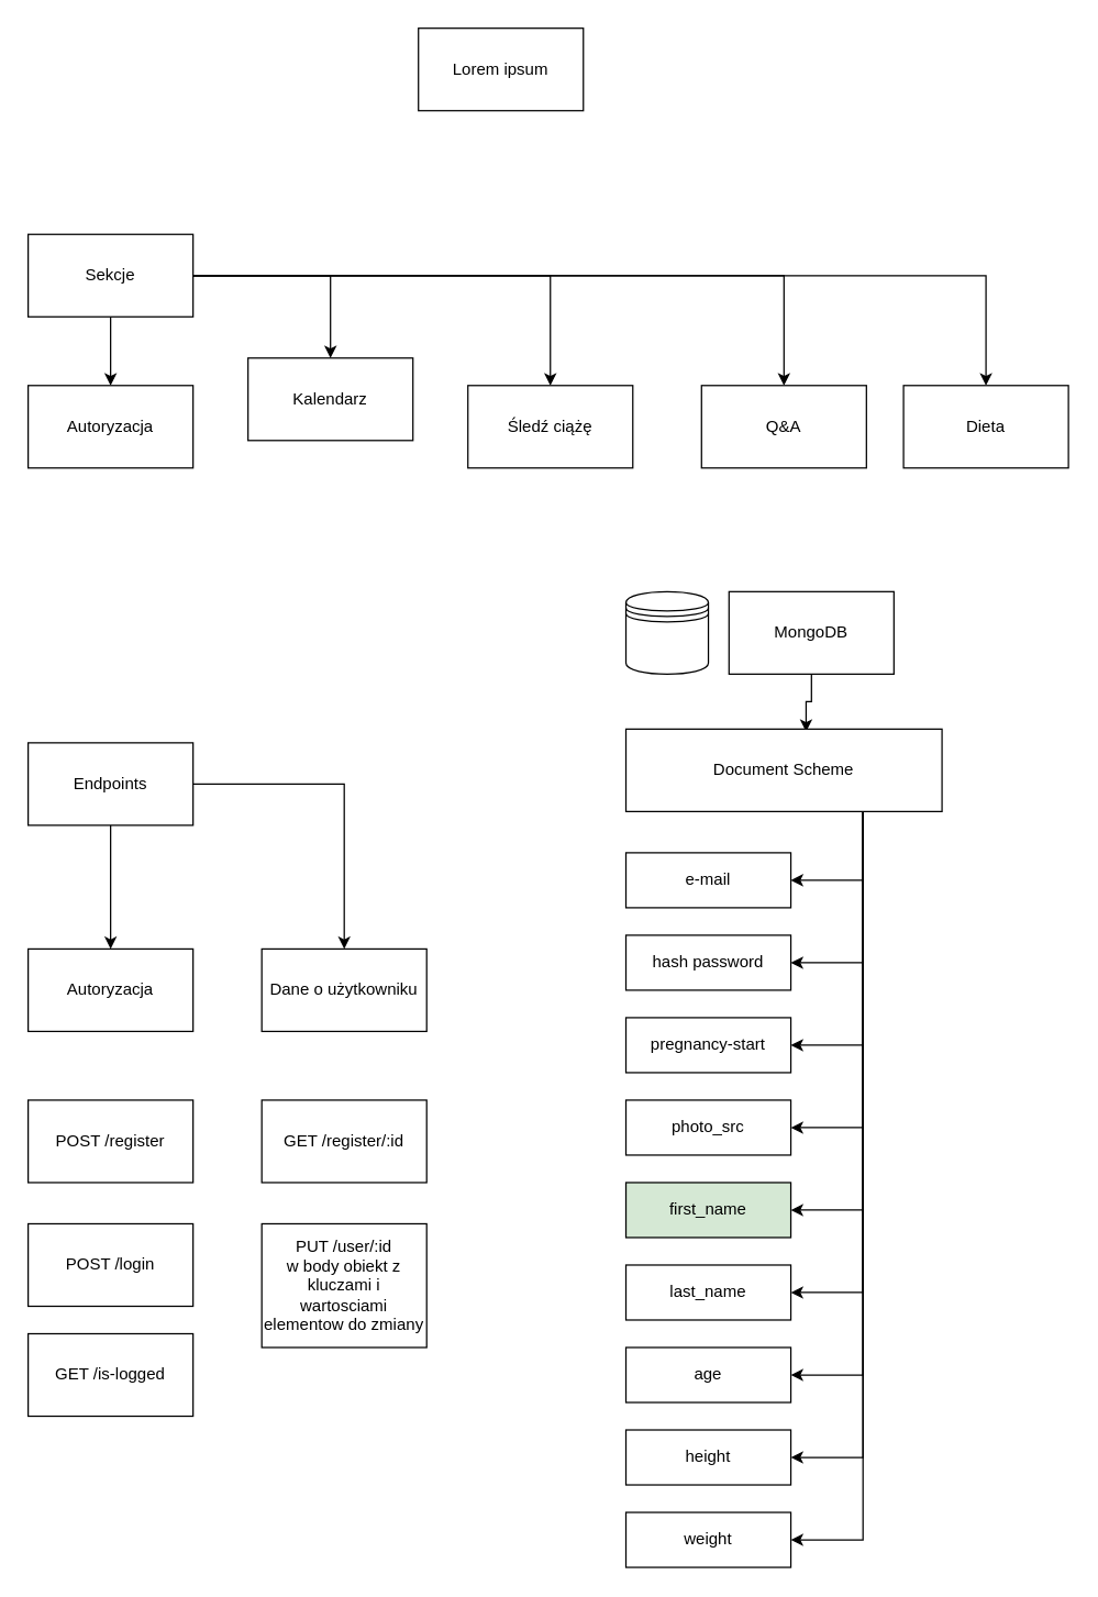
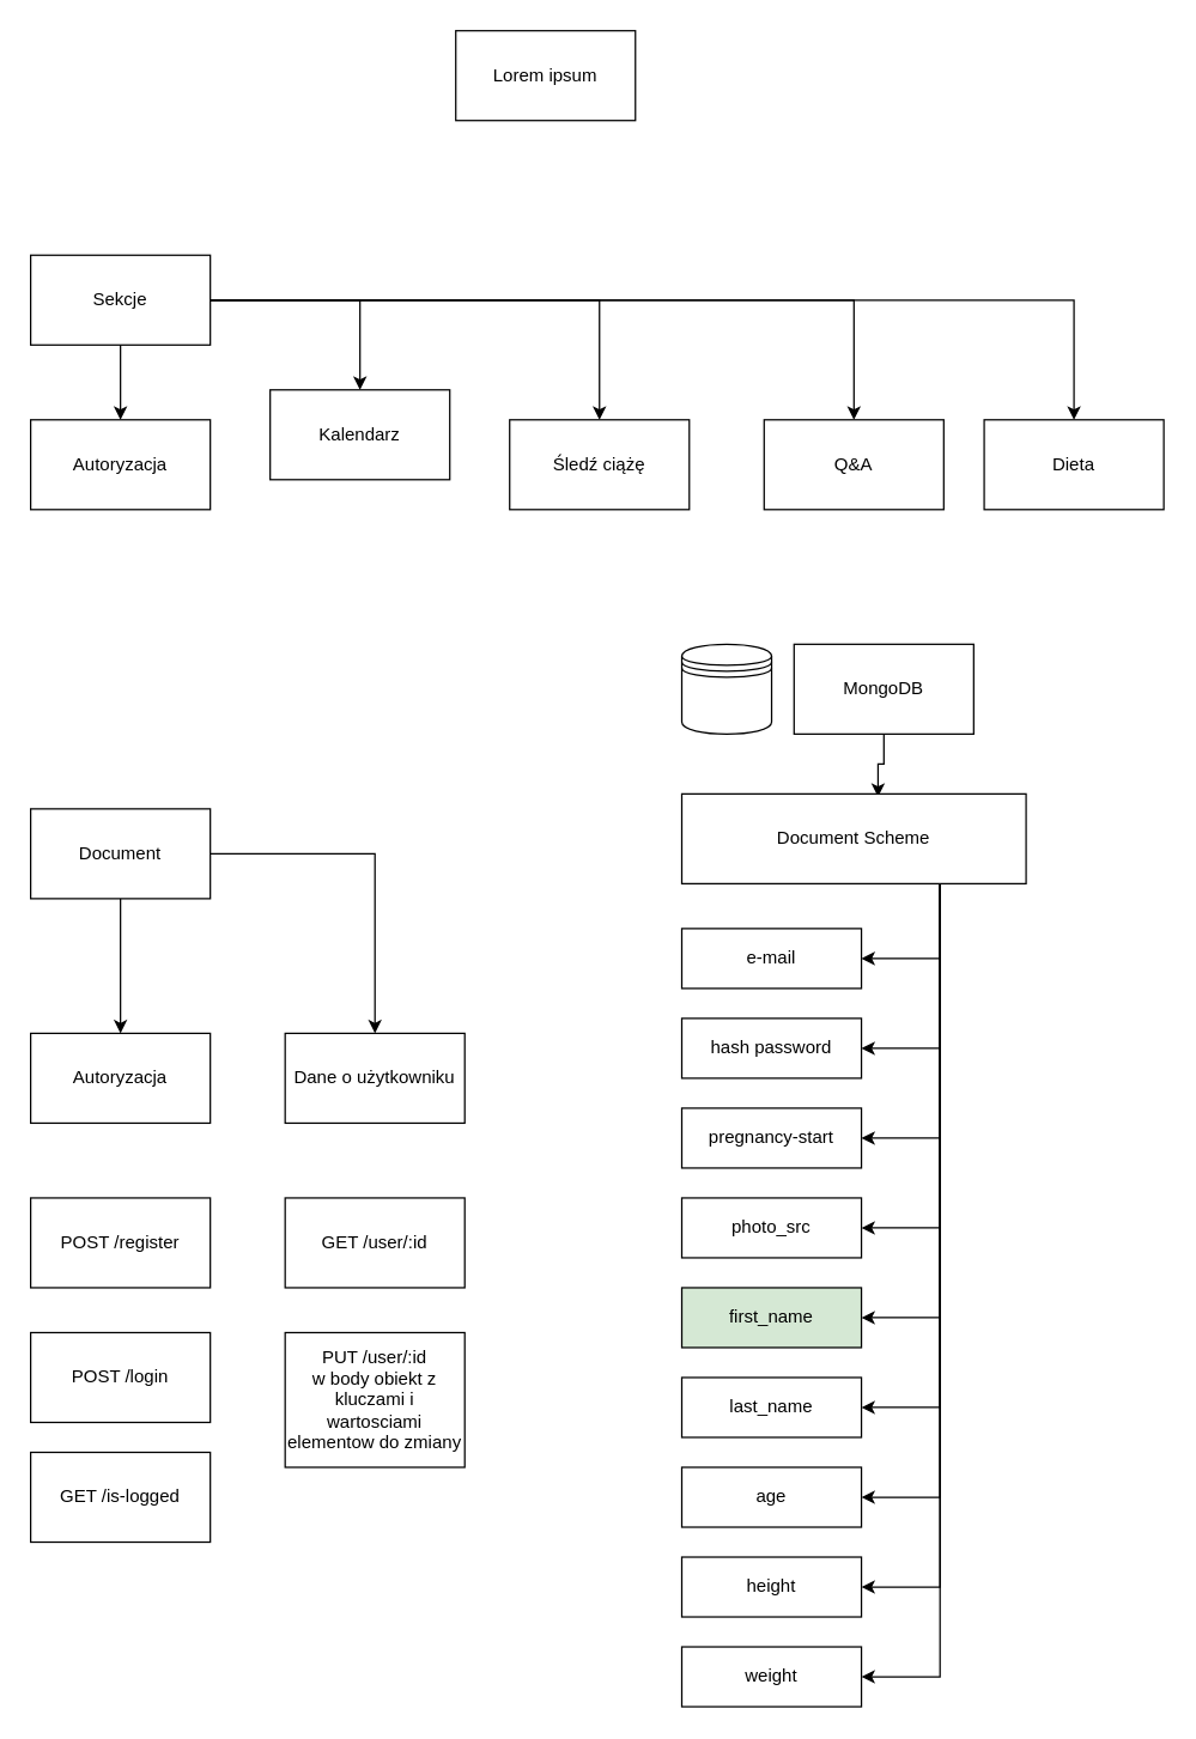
- <mxCell id="16" value="Endpoints" style="rounded=0;whiteSpace=wrap;html=1;" parent="1" vertex="1"><mxGeometry x="20" y="540" width="120" height="60" as="geometry" /></mxCell>
+ <mxCell id="16" value="Document" style="rounded=0;whiteSpace=wrap;html=1;" parent="1" vertex="1"><mxGeometry x="20" y="540" width="120" height="60" as="geometry" /></mxCell>
- <mxCell id="22" value="GET /register/:id" style="rounded=0;whiteSpace=wrap;html=1;" parent="1" vertex="1"><mxGeometry x="190" y="800" width="120" height="60" as="geometry" /></mxCell>
+ <mxCell id="22" value="GET /user/:id" style="rounded=0;whiteSpace=wrap;html=1;" parent="1" vertex="1"><mxGeometry x="190" y="800" width="120" height="60" as="geometry" /></mxCell>
